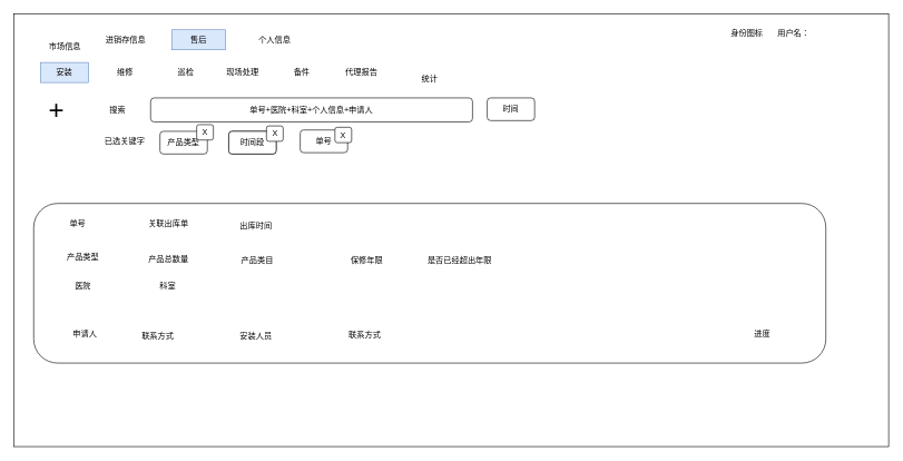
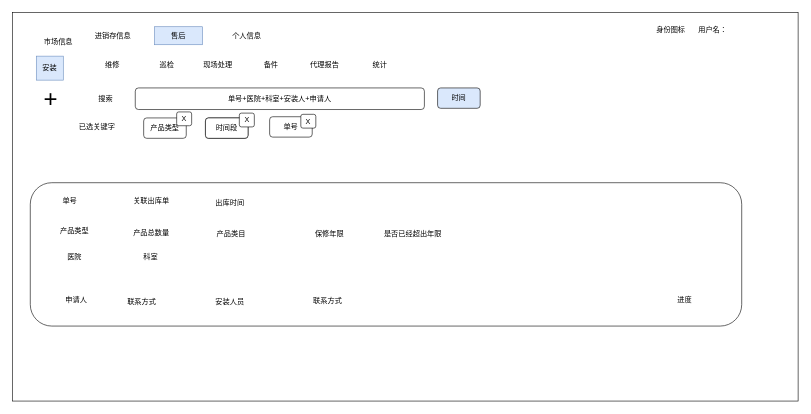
- <mxCell id="4" value="安装" style="text;html=1;align=center;verticalAlign=middle;whiteSpace=wrap;rounded=0;fillColor=#dae8fc;strokeColor=#6c8ebf;" vertex="1" parent="1"><mxGeometry x="60" y="93" width="72" height="30" as="geometry" /></mxCell>
+ <mxCell id="4" value="安装" style="text;html=1;align=center;verticalAlign=middle;whiteSpace=wrap;rounded=0;fillColor=#dae8fc;strokeColor=#6c8ebf;" vertex="1" parent="1"><mxGeometry x="60" y="93" width="45" height="40" as="geometry" /></mxCell>
- <mxCell id="43" value="统计" style="text;html=1;align=center;verticalAlign=middle;whiteSpace=wrap;rounded=0;" vertex="1" parent="1"><mxGeometry x="603" y="103" width="80" height="30" as="geometry" /></mxCell>
+ <mxCell id="43" value="统计" style="text;html=1;align=center;verticalAlign=middle;whiteSpace=wrap;rounded=0;" vertex="1" parent="1"><mxGeometry x="593" y="93" width="80" height="30" as="geometry" /></mxCell>
- <mxCell id="20" value="时间" style="rounded=1;whiteSpace=wrap;html=1;" vertex="1" parent="1"><mxGeometry x="729" y="146" width="71" height="34" as="geometry" /></mxCell>
+ <mxCell id="20" value="时间" style="rounded=1;whiteSpace=wrap;html=1;fillColor=#dae8fc;" vertex="1" parent="1"><mxGeometry x="729" y="146" width="71" height="34" as="geometry" /></mxCell>
- <mxCell id="9" value="单号+医院+科室+个人信息+申请人" style="rounded=1;whiteSpace=wrap;html=1;fontSize=12;" vertex="1" parent="1"><mxGeometry x="225" y="146" width="482" height="36" as="geometry" /></mxCell>
+ <mxCell id="9" value="单号+医院+科室+安装人+申请人" style="rounded=1;whiteSpace=wrap;html=1;fontSize=12;" vertex="1" parent="1"><mxGeometry x="225" y="146" width="482" height="36" as="geometry" /></mxCell>
- <mxCell id="22" value="已选关键字" style="text;html=1;strokeColor=none;fillColor=none;align=center;verticalAlign=middle;whiteSpace=wrap;rounded=0;" vertex="1" parent="1"><mxGeometry x="152" y="196" width="69" height="30" as="geometry" /></mxCell>
+ <mxCell id="22" value="已选关键字" style="text;html=1;strokeColor=none;fillColor=none;align=center;verticalAlign=middle;whiteSpace=wrap;rounded=0;" vertex="1" parent="1"><mxGeometry x="127" y="196" width="69" height="30" as="geometry" /></mxCell>
